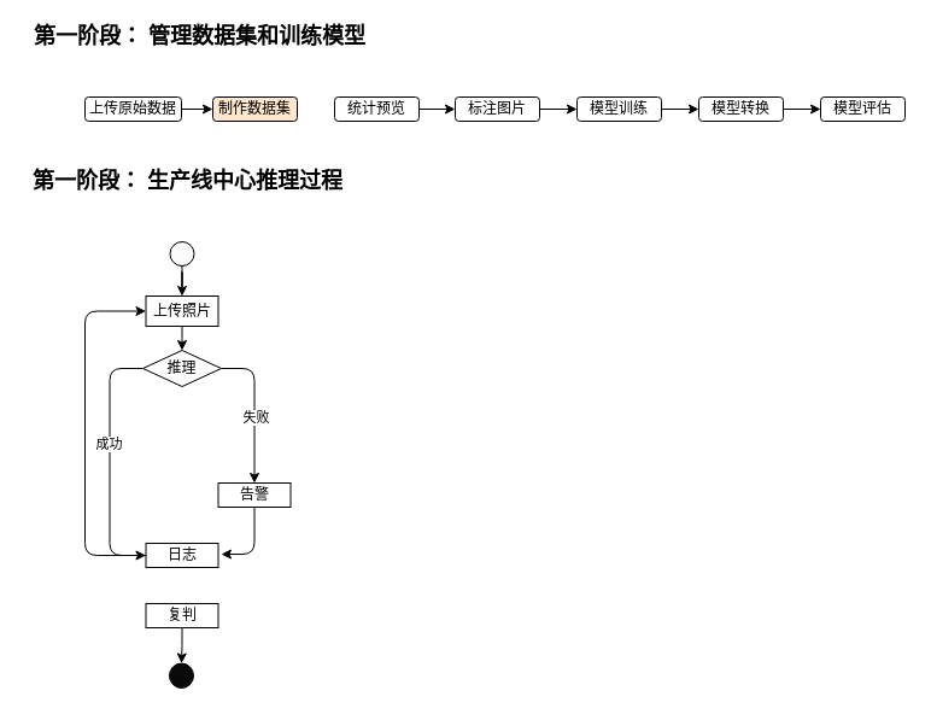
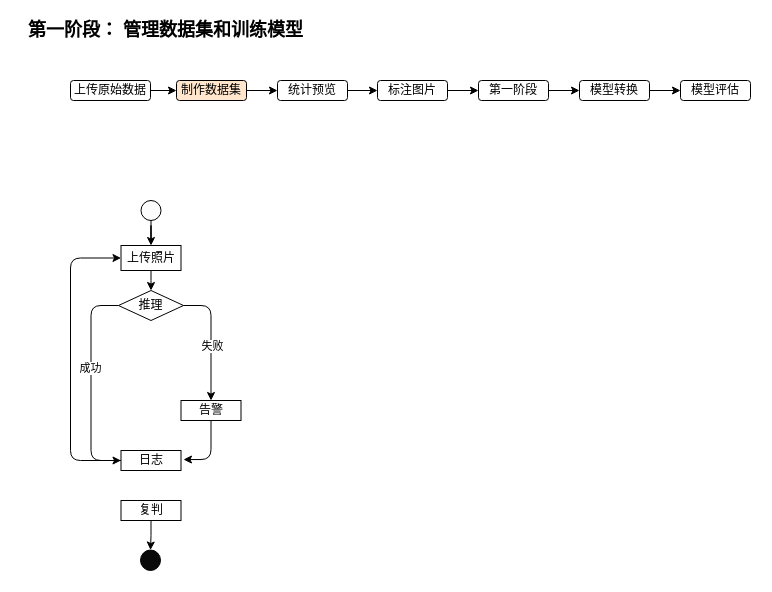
+ <mxCell id="4" value="" style="edgeStyle=orthogonalEdgeStyle;rounded=0;orthogonalLoop=1;jettySize=auto;html=1;" parent="1" source="5" target="7" edge="1"><mxGeometry relative="1" as="geometry" /></mxCell>
- <mxCell id="11" value="模型训练" style="rounded=1;whiteSpace=wrap;html=1;" parent="1" vertex="1"><mxGeometry x="478" y="80" width="70" height="20" as="geometry" /></mxCell>
+ <mxCell id="11" value="第一阶段" style="rounded=1;whiteSpace=wrap;html=1;" parent="1" vertex="1"><mxGeometry x="478" y="80" width="70" height="20" as="geometry" /></mxCell>
- <mxCell id="16" value="&lt;font style=&quot;font-size: 18px&quot;&gt;&lt;b&gt;第一阶段： 生产线中心推理过程&lt;/b&gt;&lt;/font&gt;" style="text;html=1;align=center;verticalAlign=middle;resizable=0;points=[];autosize=1;" parent="1" vertex="1"><mxGeometry x="20" y="140" width="270" height="20" as="geometry" /></mxCell>
